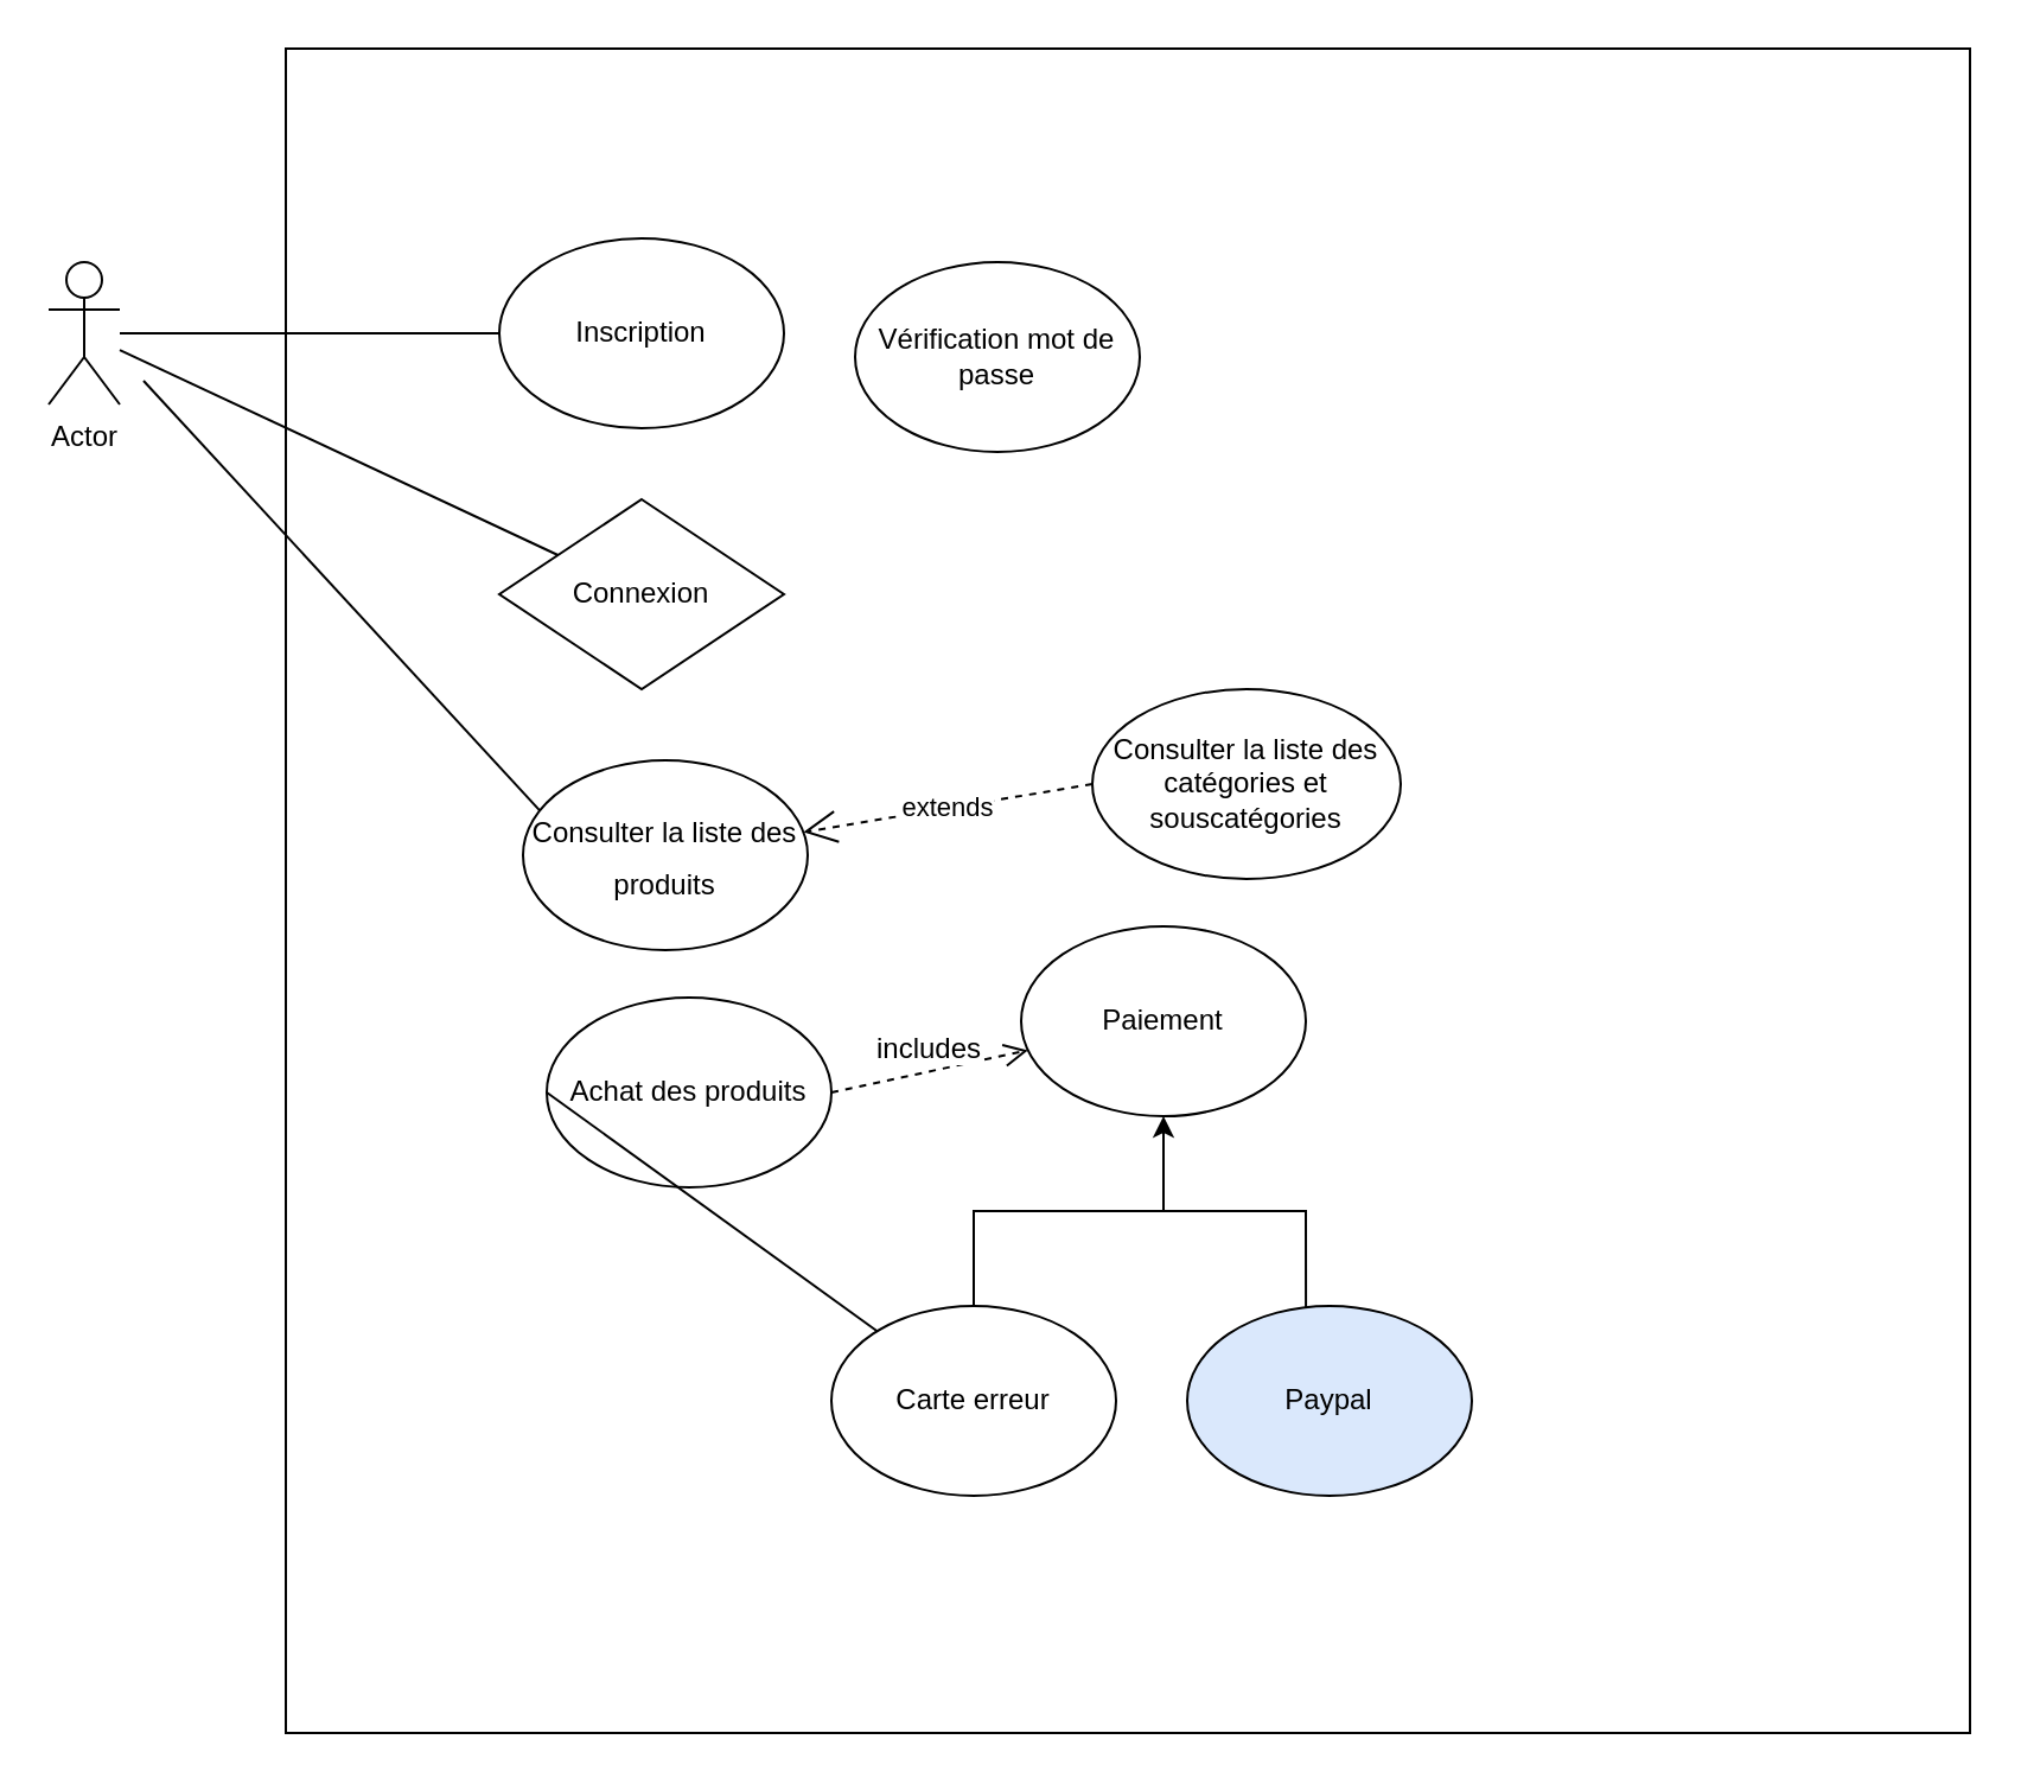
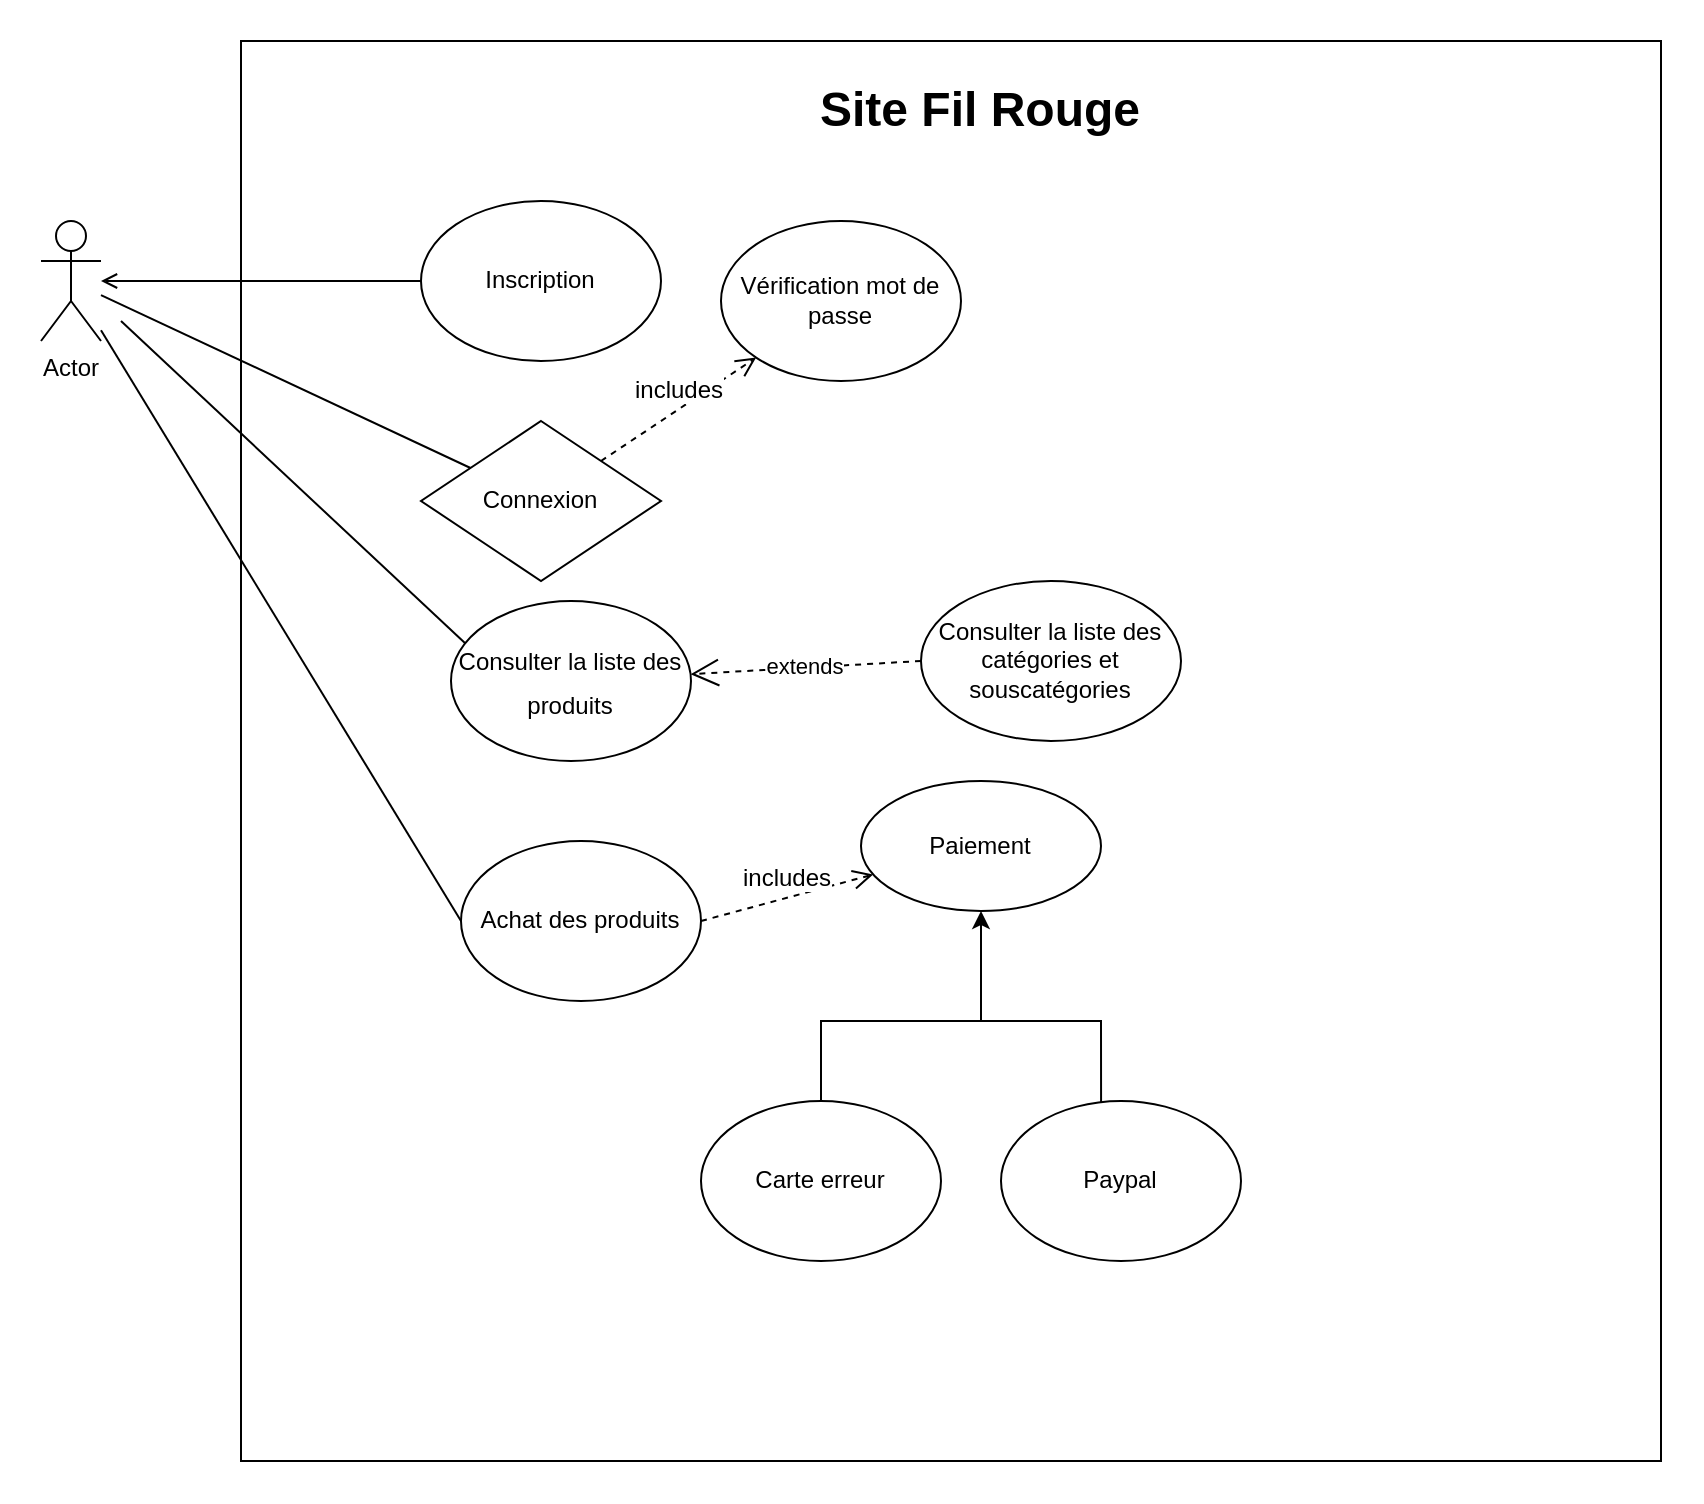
+ <mxCell id="6" value="&lt;b&gt;&lt;font style=&quot;font-size: 24px;&quot;&gt;Site Fil Rouge&lt;/font&gt;&lt;/b&gt;" style="text;html=1;strokeColor=none;fillColor=none;align=center;verticalAlign=middle;whiteSpace=wrap;rounded=0;" parent="1" vertex="1"><mxGeometry x="320" y="40" width="340" height="30" as="geometry" /></mxCell>
- <mxCell id="8" value="" style="endArrow=none;html=1;rounded=0;fontSize=12;exitX=0;exitY=0.5;exitDx=0;exitDy=0;" parent="1" source="4" target="3" edge="1"><mxGeometry width="50" height="50" relative="1" as="geometry"><mxPoint x="360" y="360" as="sourcePoint" /><mxPoint x="410" y="310" as="targetPoint" /></mxGeometry></mxCell>
+ <mxCell id="8" value="" style="endArrow=open;html=1;rounded=0;fontSize=12;exitX=0;exitY=0.5;exitDx=0;exitDy=0;" parent="1" source="4" target="3" edge="1"><mxGeometry width="50" height="50" relative="1" as="geometry"><mxPoint x="360" y="360" as="sourcePoint" /><mxPoint x="410" y="310" as="targetPoint" /></mxGeometry></mxCell>
+ <mxCell id="12" value="includes" style="html=1;verticalAlign=bottom;endArrow=open;dashed=1;endSize=8;rounded=0;fontSize=12;" parent="1" source="5" target="11" edge="1"><mxGeometry relative="1" as="geometry"><mxPoint x="400" y="330" as="sourcePoint" /><mxPoint x="320" y="330" as="targetPoint" /></mxGeometry></mxCell>
- <mxCell id="7" value="&lt;font style=&quot;font-size: 12px;&quot;&gt;Consulter la liste des produits&lt;/font&gt;" style="ellipse;whiteSpace=wrap;html=1;fontSize=18;" parent="1" vertex="1"><mxGeometry x="220" y="320" width="120" height="80" as="geometry" /></mxCell>
+ <mxCell id="7" value="&lt;font style=&quot;font-size: 12px;&quot;&gt;Consulter la liste des produits&lt;/font&gt;" style="ellipse;whiteSpace=wrap;html=1;fontSize=18;" parent="1" vertex="1"><mxGeometry x="225" y="300" width="120" height="80" as="geometry" /></mxCell>
- <mxCell id="15" value="Paiement" style="ellipse;whiteSpace=wrap;html=1;fontSize=12;" parent="1" vertex="1"><mxGeometry x="430" y="390" width="120" height="80" as="geometry" /></mxCell>
+ <mxCell id="15" value="Paiement" style="ellipse;whiteSpace=wrap;html=1;fontSize=12;" parent="1" vertex="1"><mxGeometry x="430" y="390" width="120" height="65" as="geometry" /></mxCell>
- <mxCell id="14" value="" style="endArrow=none;html=1;rounded=0;fontSize=12;exitX=0;exitY=0.5;exitDx=0;exitDy=0;" parent="1" source="13" target="17" edge="1"><mxGeometry width="50" height="50" relative="1" as="geometry"><mxPoint x="340" y="350" as="sourcePoint" /><mxPoint x="390" y="300" as="targetPoint" /></mxGeometry></mxCell>
+ <mxCell id="14" value="" style="endArrow=none;html=1;rounded=0;fontSize=12;exitX=0;exitY=0.5;exitDx=0;exitDy=0;" parent="1" source="13" target="3" edge="1"><mxGeometry width="50" height="50" relative="1" as="geometry"><mxPoint x="340" y="350" as="sourcePoint" /><mxPoint x="390" y="300" as="targetPoint" /></mxGeometry></mxCell>
- <mxCell id="18" value="Paypal" style="ellipse;whiteSpace=wrap;html=1;fontSize=12;fillColor=#dae8fc;" parent="1" vertex="1"><mxGeometry x="500" y="550" width="120" height="80" as="geometry" /></mxCell>
+ <mxCell id="18" value="Paypal" style="ellipse;whiteSpace=wrap;html=1;fontSize=12;" parent="1" vertex="1"><mxGeometry x="500" y="550" width="120" height="80" as="geometry" /></mxCell>
